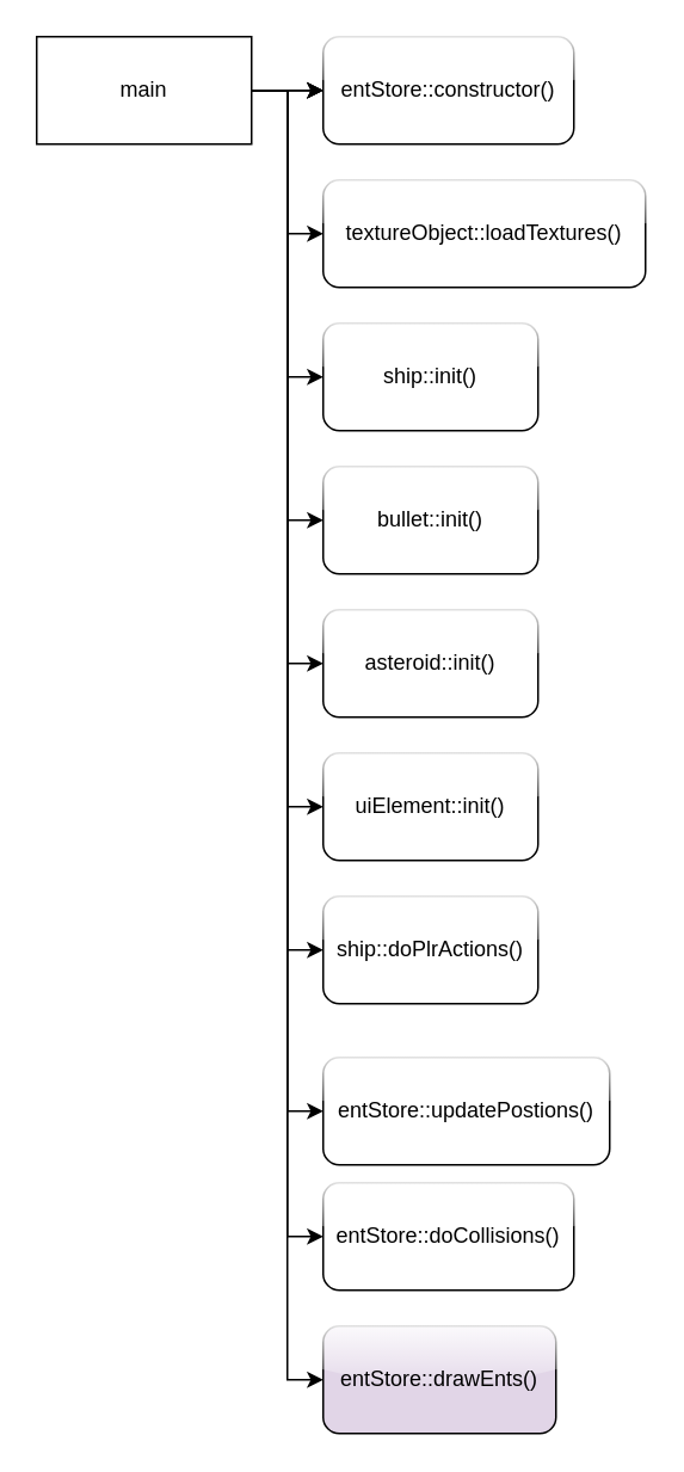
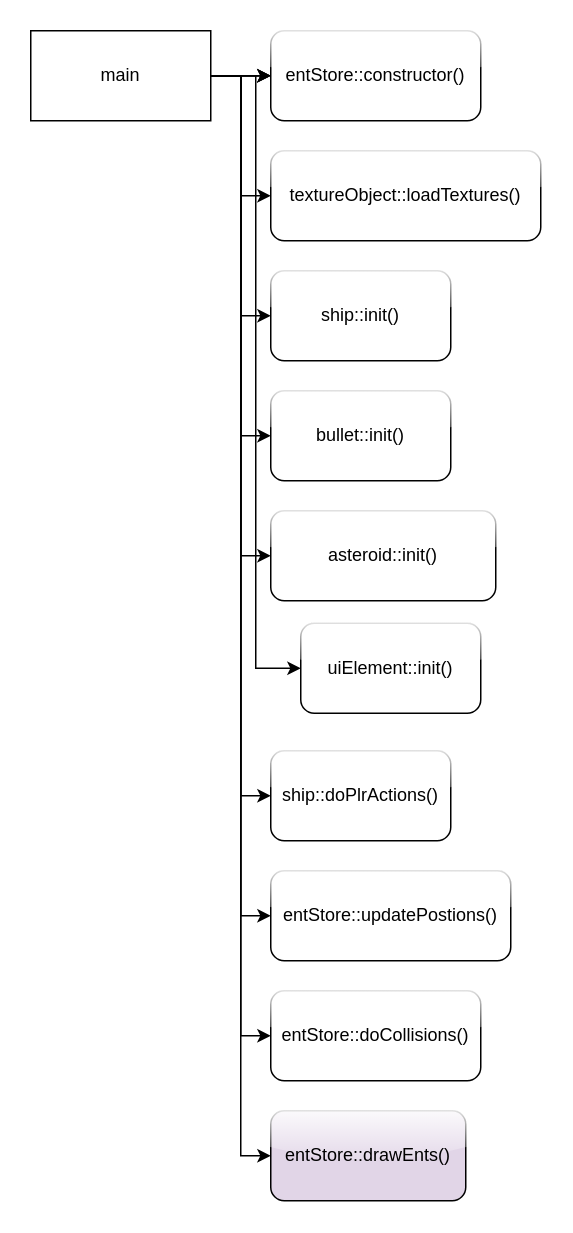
- <mxCell id="19" value="asteroid::init()" style="rounded=1;whiteSpace=wrap;html=1;glass=1;" parent="1" vertex="1"><mxGeometry x="180" y="340" width="120" height="60" as="geometry" /></mxCell>
+ <mxCell id="19" value="asteroid::init()" style="rounded=1;whiteSpace=wrap;html=1;glass=1;" parent="1" vertex="1"><mxGeometry x="180" y="340" width="150" height="60" as="geometry" /></mxCell>
- <mxCell id="20" value="uiElement::init()" style="rounded=1;whiteSpace=wrap;html=1;glass=1;" parent="1" vertex="1"><mxGeometry x="180" y="420" width="120" height="60" as="geometry" /></mxCell>
+ <mxCell id="20" value="uiElement::init()" style="rounded=1;whiteSpace=wrap;html=1;glass=1;" parent="1" vertex="1"><mxGeometry x="200" y="415" width="120" height="60" as="geometry" /></mxCell>
- <mxCell id="22" value="entStore::updatePostions()" style="rounded=1;whiteSpace=wrap;html=1;glass=1;" parent="1" vertex="1"><mxGeometry x="180" y="590" width="160" height="60" as="geometry" /></mxCell>
+ <mxCell id="22" value="entStore::updatePostions()" style="rounded=1;whiteSpace=wrap;html=1;glass=1;" parent="1" vertex="1"><mxGeometry x="180" y="580" width="160" height="60" as="geometry" /></mxCell>
